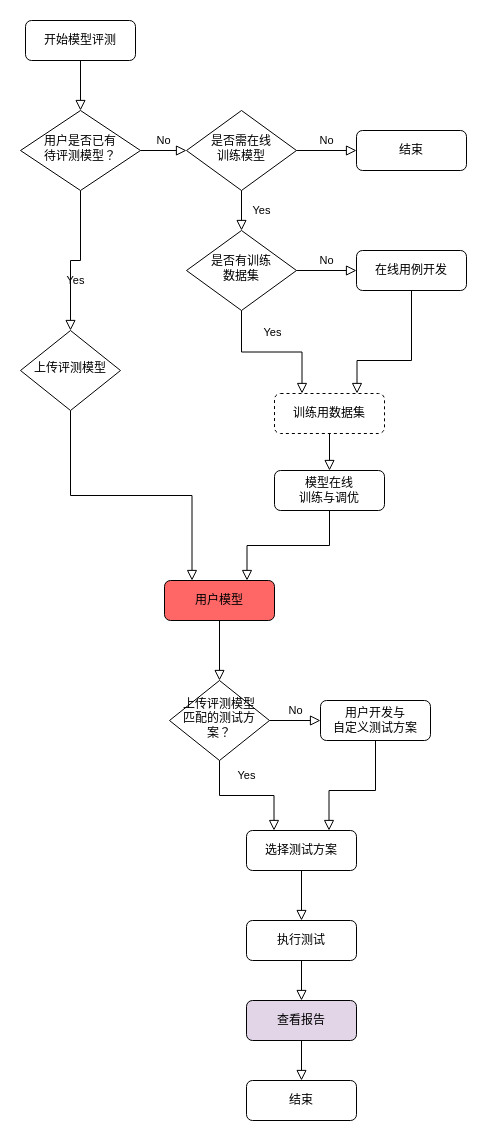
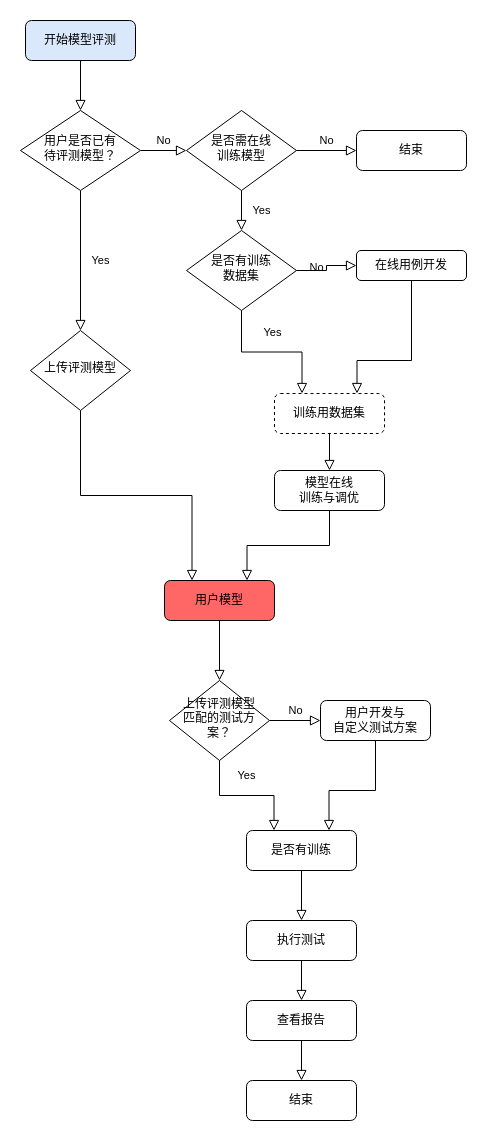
- <mxCell id="3" value="开始模型评测" style="rounded=1;whiteSpace=wrap;html=1;fontSize=12;glass=0;strokeWidth=1;shadow=0;" parent="1" vertex="1"><mxGeometry x="25" y="20" width="110" height="40" as="geometry" /></mxCell>
+ <mxCell id="3" value="开始模型评测" style="rounded=1;whiteSpace=wrap;html=1;fontSize=12;glass=0;strokeWidth=1;shadow=0;fillColor=#dae8fc;" parent="1" vertex="1"><mxGeometry x="25" y="20" width="110" height="40" as="geometry" /></mxCell>
- <mxCell id="16" value="在线用例开发" style="rounded=1;whiteSpace=wrap;html=1;fontSize=12;glass=0;strokeWidth=1;shadow=0;" vertex="1" parent="1"><mxGeometry x="356" y="250" width="110" height="40" as="geometry" /></mxCell>
+ <mxCell id="16" value="在线用例开发" style="rounded=1;whiteSpace=wrap;html=1;fontSize=12;glass=0;strokeWidth=1;shadow=0;" vertex="1" parent="1"><mxGeometry x="356" y="250" width="110" height="30" as="geometry" /></mxCell>
- <mxCell id="8" value="上传评测模型" style="rhombus;whiteSpace=wrap;html=1;shadow=0;fontFamily=Helvetica;fontSize=12;align=center;strokeWidth=1;spacing=6;spacingTop=-4;" parent="1" vertex="1"><mxGeometry x="20" y="330" width="100" height="80" as="geometry" /></mxCell>
+ <mxCell id="8" value="上传评测模型" style="rhombus;whiteSpace=wrap;html=1;shadow=0;fontFamily=Helvetica;fontSize=12;align=center;strokeWidth=1;spacing=6;spacingTop=-4;" parent="1" vertex="1"><mxGeometry x="30" y="330" width="100" height="80" as="geometry" /></mxCell>
- <mxCell id="30" value="选择测试方案" style="rounded=1;whiteSpace=wrap;html=1;fontSize=12;glass=0;strokeWidth=1;shadow=0;" vertex="1" parent="1"><mxGeometry x="246" y="830" width="110" height="40" as="geometry" /></mxCell>
+ <mxCell id="30" value="是否有训练" style="rounded=1;whiteSpace=wrap;html=1;fontSize=12;glass=0;strokeWidth=1;shadow=0;" vertex="1" parent="1"><mxGeometry x="246" y="830" width="110" height="40" as="geometry" /></mxCell>
- <mxCell id="34" value="查看报告" style="rounded=1;whiteSpace=wrap;html=1;fontSize=12;glass=0;strokeWidth=1;shadow=0;fillColor=#e1d5e7;" vertex="1" parent="1"><mxGeometry x="246" y="1000" width="110" height="40" as="geometry" /></mxCell>
+ <mxCell id="34" value="查看报告" style="rounded=1;whiteSpace=wrap;html=1;fontSize=12;glass=0;strokeWidth=1;shadow=0;" vertex="1" parent="1"><mxGeometry x="246" y="1000" width="110" height="40" as="geometry" /></mxCell>
